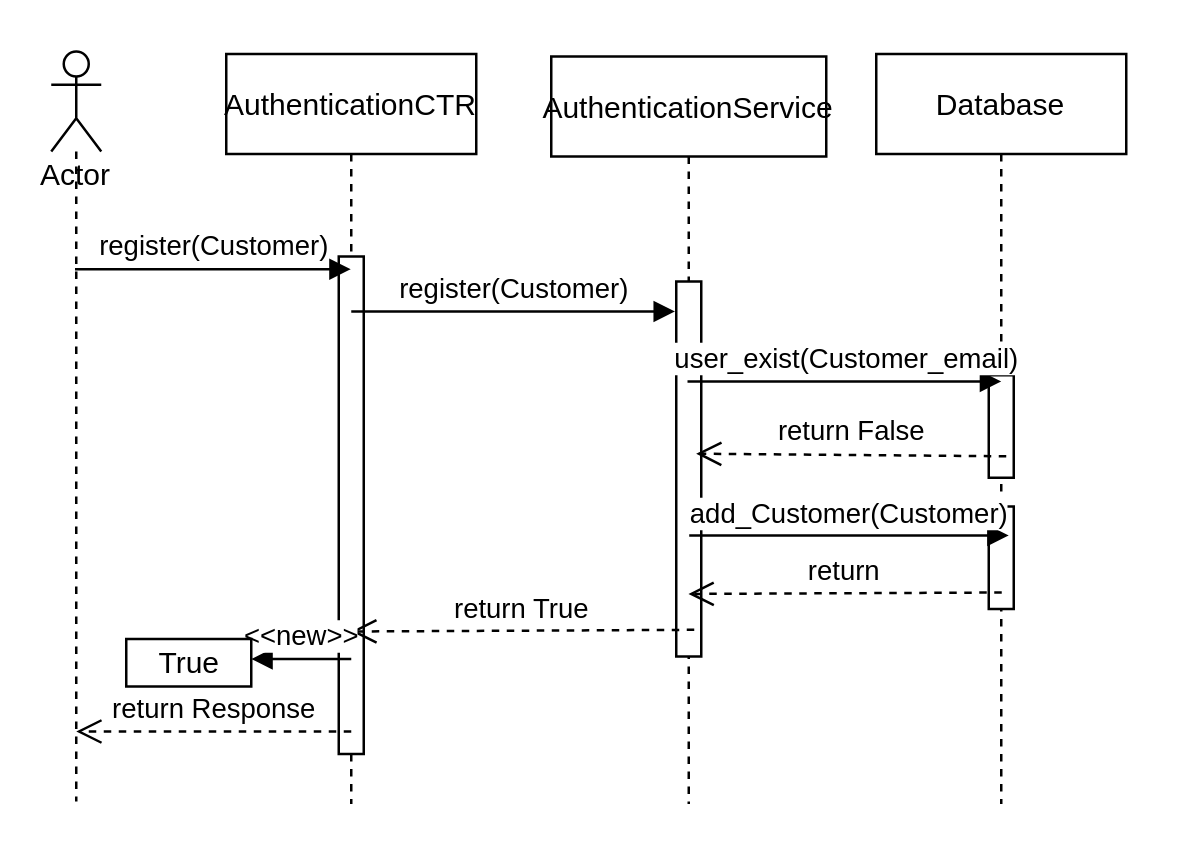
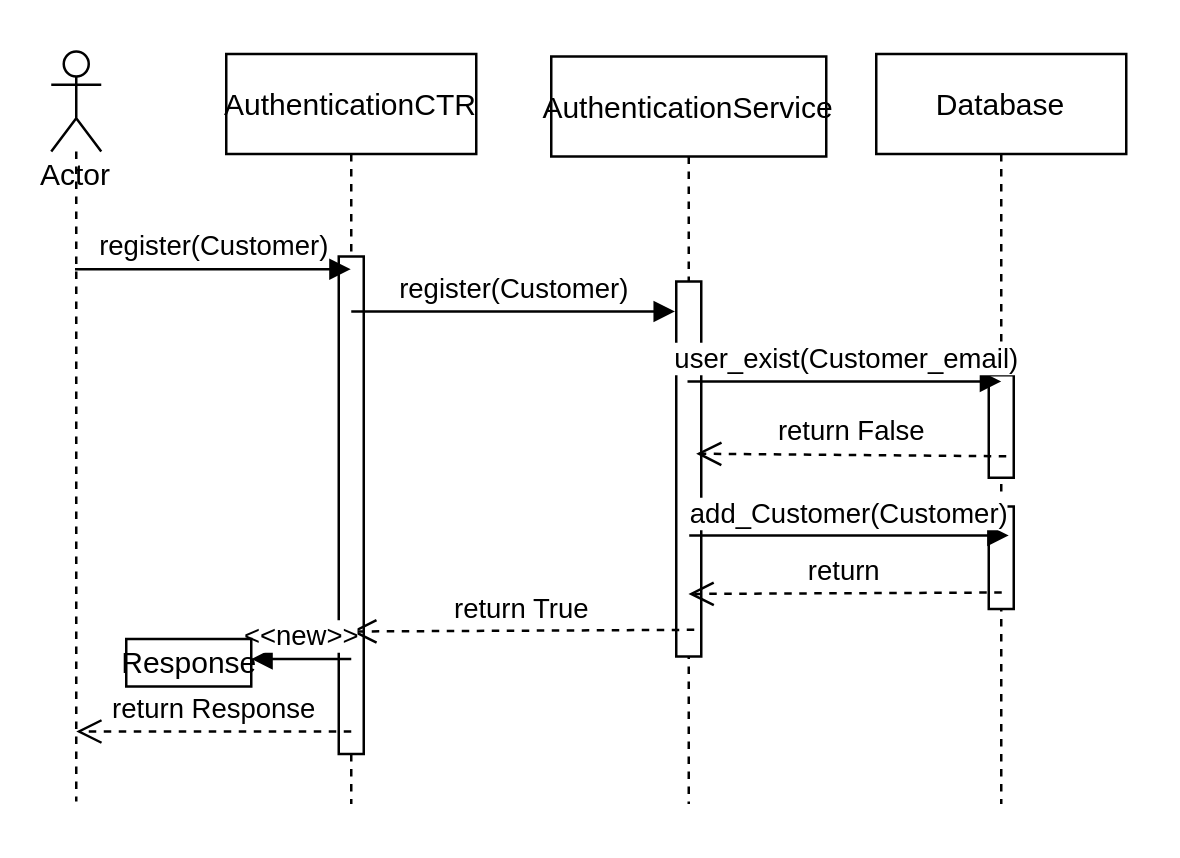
- <mxCell id="16" value="True" style="html=1;" vertex="1" parent="1"><mxGeometry x="50" y="255" width="50" height="19" as="geometry" /></mxCell>
+ <mxCell id="16" value="Response" style="html=1;" vertex="1" parent="1"><mxGeometry x="50" y="255" width="50" height="19" as="geometry" /></mxCell>
